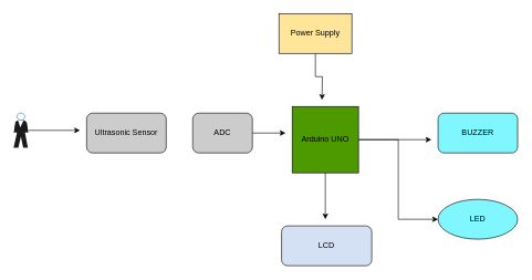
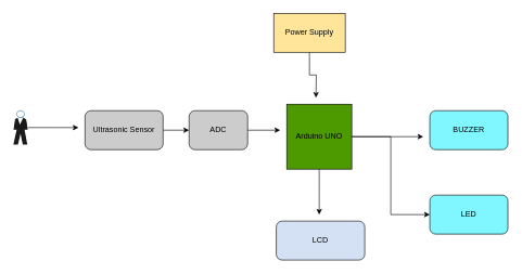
+ <mxCell id="10" style="edgeStyle=orthogonalEdgeStyle;rounded=0;orthogonalLoop=1;jettySize=auto;html=1;entryX=0;entryY=0.5;entryDx=0;entryDy=0;" edge="1" parent="1" source="11" target="9"><mxGeometry relative="1" as="geometry" /></mxCell>
- <mxCell id="15" value="LED" style="ellipse;whiteSpace=wrap;html=1;shadow=0;fillColor=#80F7FF;" vertex="1" parent="1"><mxGeometry x="660" y="300" width="120" height="60" as="geometry" /></mxCell>
+ <mxCell id="15" value="LED" style="rounded=1;whiteSpace=wrap;html=1;shadow=0;fillColor=#80F7FF;" vertex="1" parent="1"><mxGeometry x="660" y="300" width="120" height="60" as="geometry" /></mxCell>
